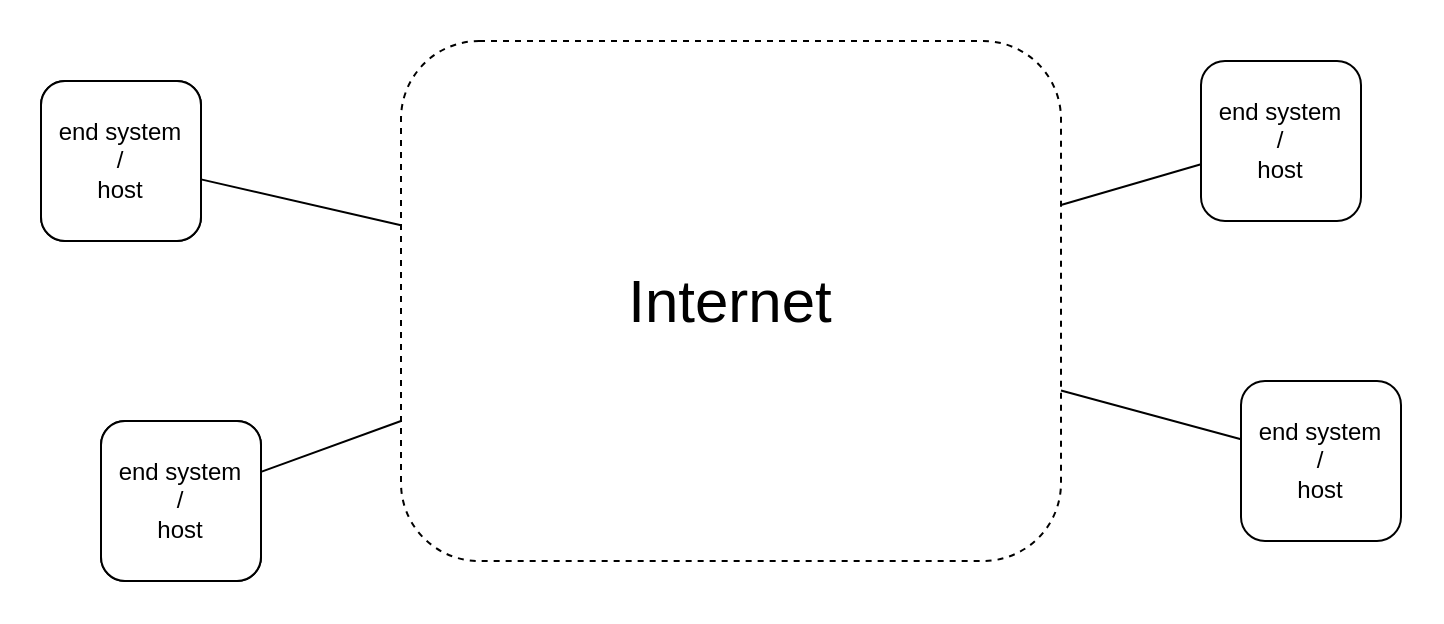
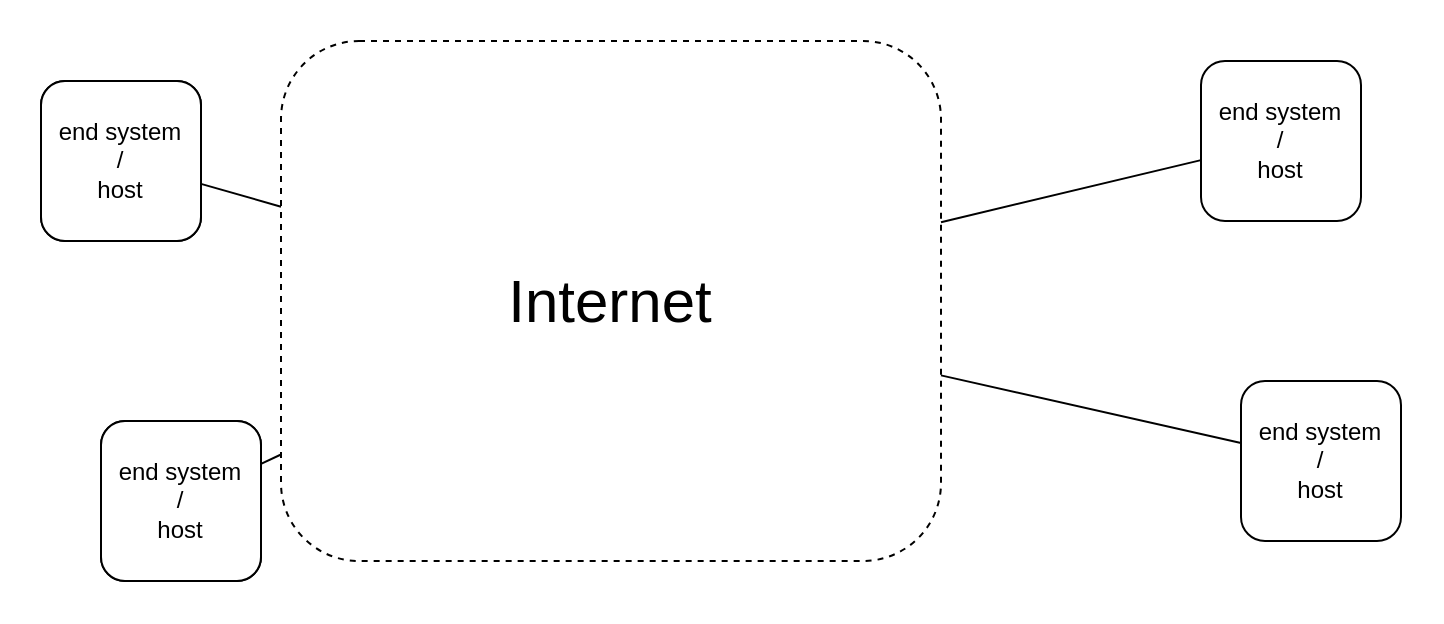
- <mxCell id="10" value="Internet" style="rounded=1;whiteSpace=wrap;html=1;dashed=1;fillColor=none;fontSize=30;strokeColor=#000000;" parent="1" vertex="1"><mxGeometry x="200" y="20" width="330" height="260" as="geometry" /></mxCell>
+ <mxCell id="10" value="Internet" style="rounded=1;whiteSpace=wrap;html=1;dashed=1;fillColor=none;fontSize=30;strokeColor=#000000;" parent="1" vertex="1"><mxGeometry x="140" y="20" width="330" height="260" as="geometry" /></mxCell>
